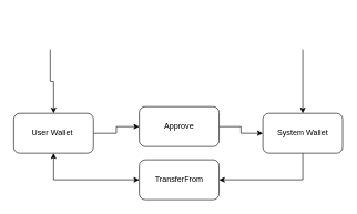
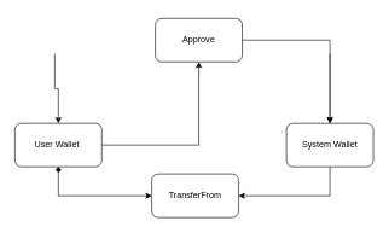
- <mxCell id="11" value="Approve" style="rounded=1;whiteSpace=wrap;html=1;" vertex="1" parent="1"><mxGeometry x="209" y="160" width="120" height="60" as="geometry" /></mxCell>
+ <mxCell id="11" value="Approve" style="rounded=1;whiteSpace=wrap;html=1;" vertex="1" parent="1"><mxGeometry x="214" y="25" width="120" height="60" as="geometry" /></mxCell>
- <mxCell id="12" style="edgeStyle=orthogonalEdgeStyle;rounded=0;orthogonalLoop=1;jettySize=auto;html=1;entryX=0.5;entryY=1;entryDx=0;entryDy=0;startArrow=classic;startFill=1;" edge="1" parent="1" source="13" target="3"><mxGeometry relative="1" as="geometry" /></mxCell>
+ <mxCell id="12" style="edgeStyle=orthogonalEdgeStyle;rounded=0;orthogonalLoop=1;jettySize=auto;html=1;entryX=0.5;entryY=1;entryDx=0;entryDy=0;startArrow=classic;startFill=1;endArrow=diamond;" edge="1" parent="1" source="13" target="3"><mxGeometry relative="1" as="geometry" /></mxCell>
